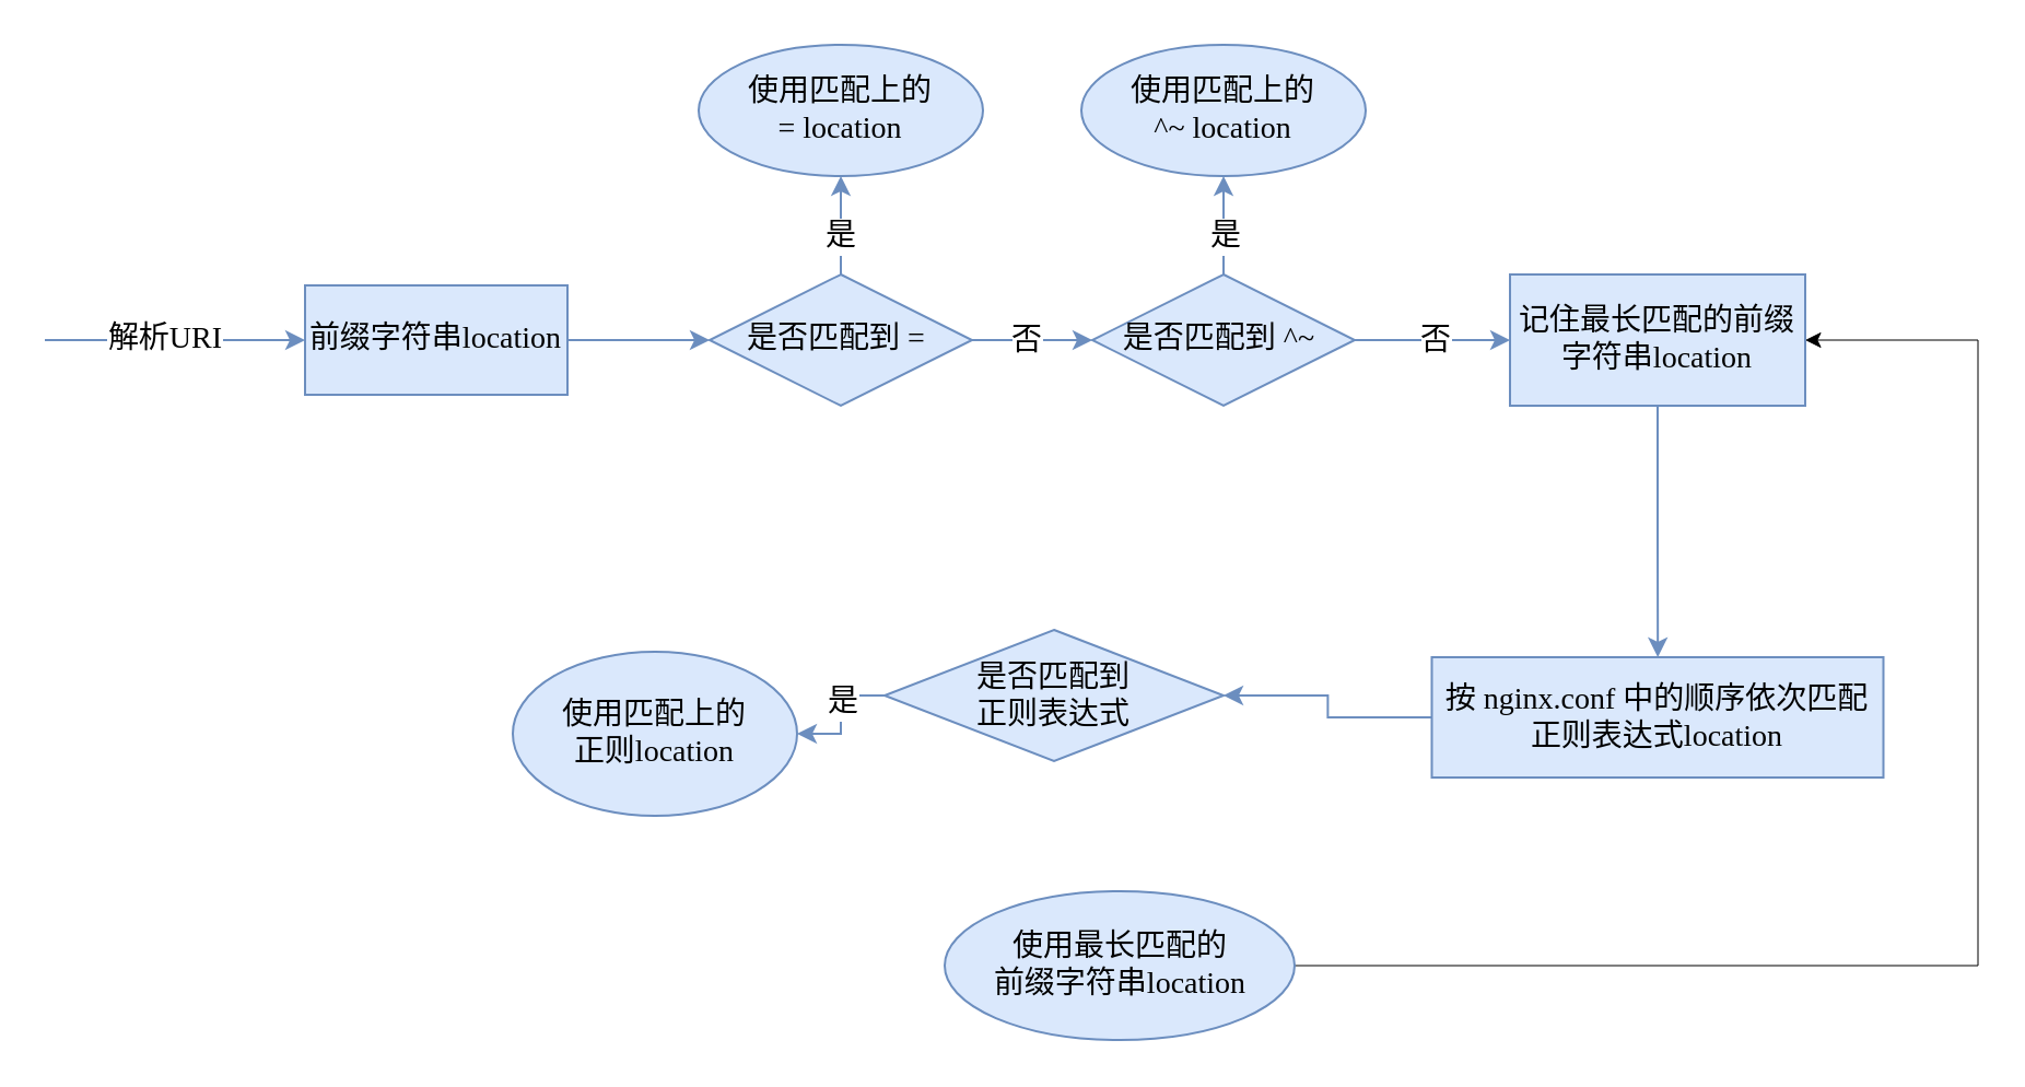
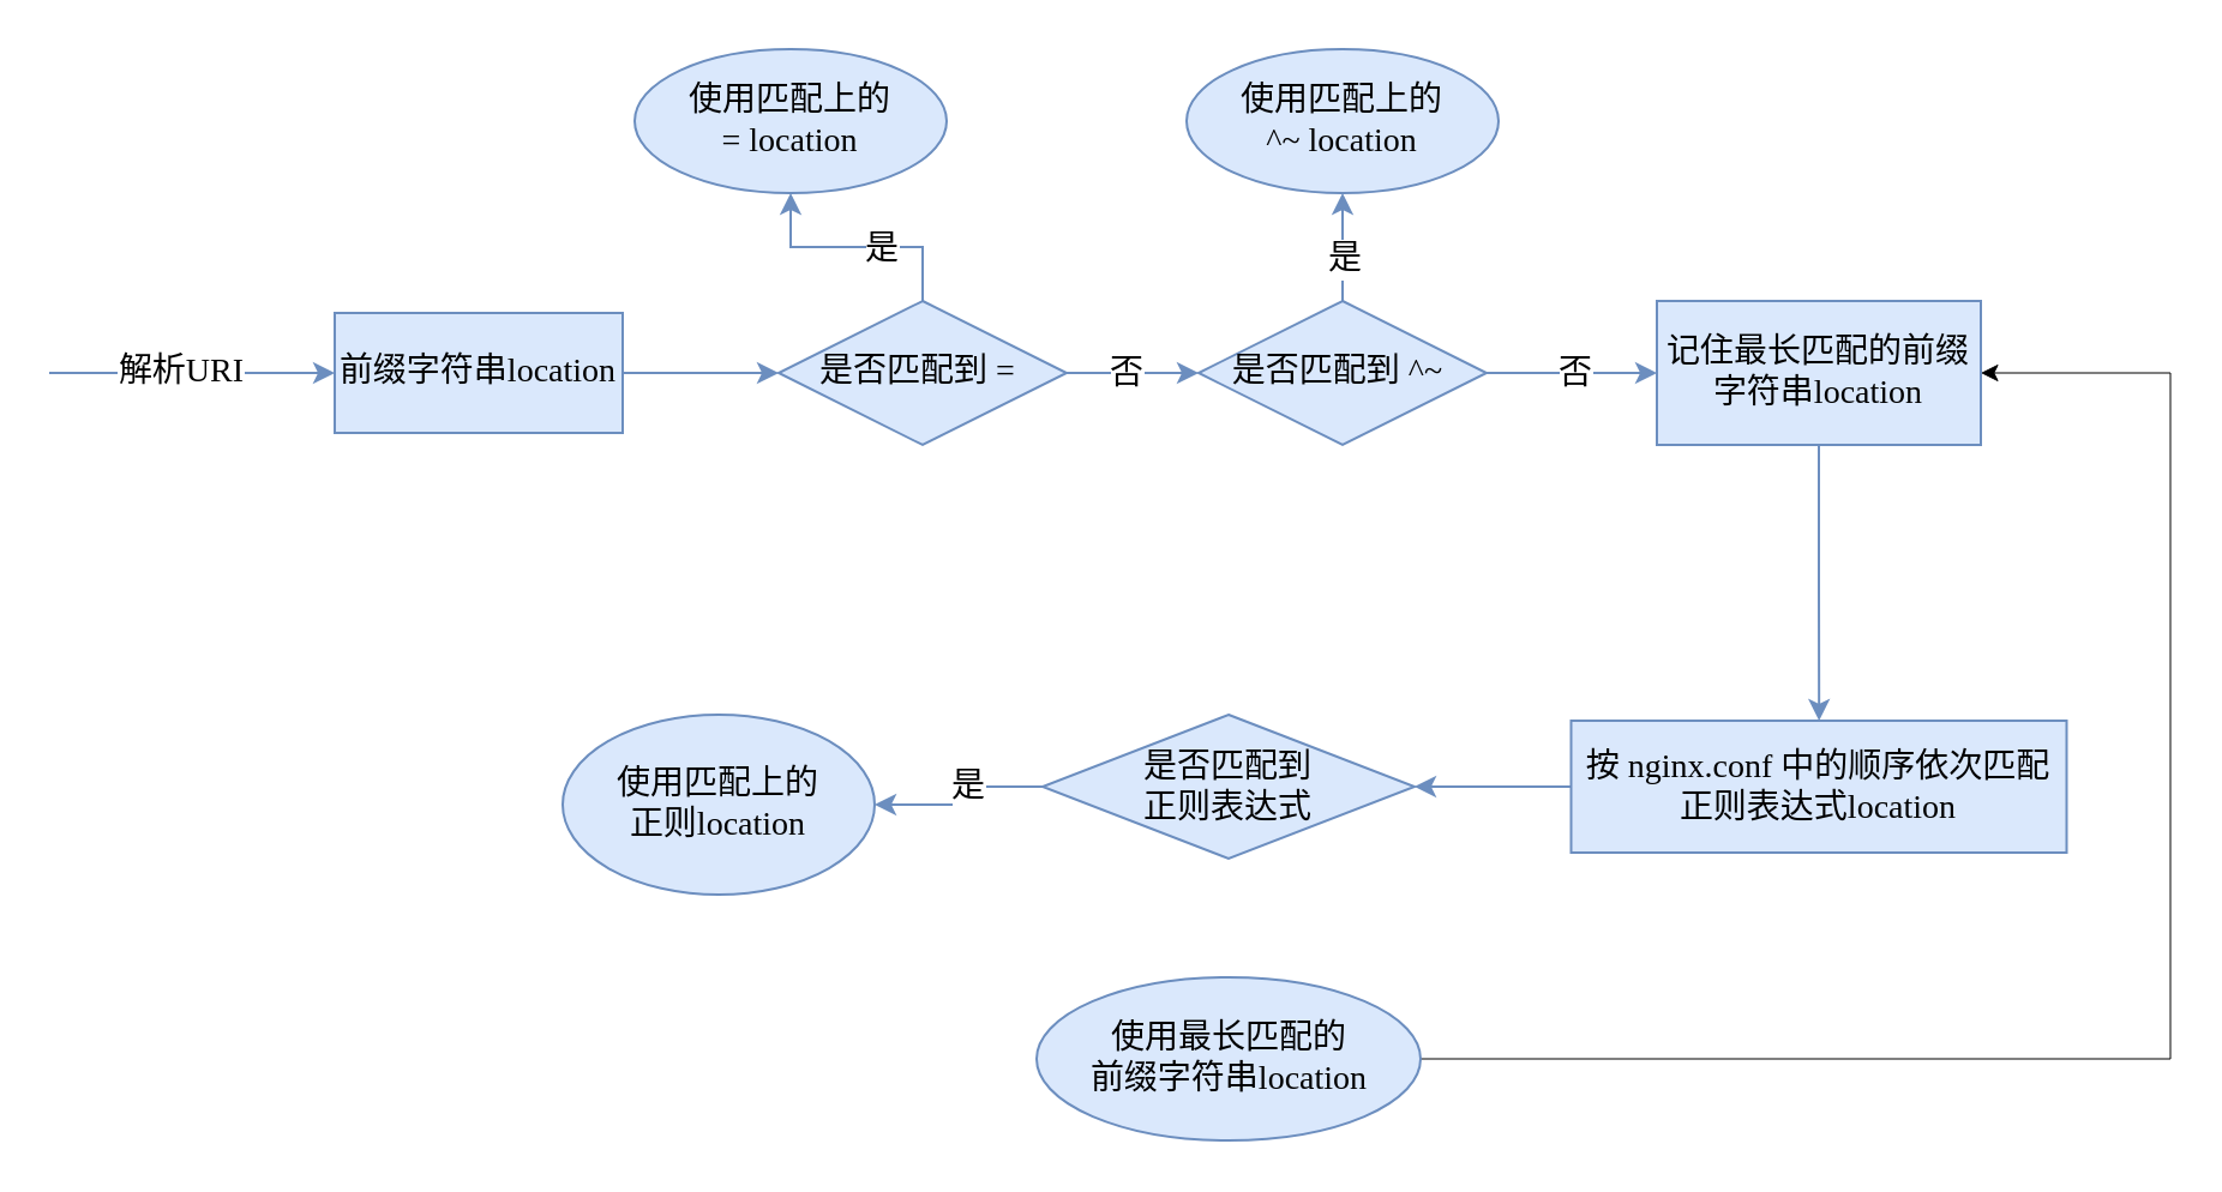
- <mxCell id="9" value="&lt;font style=&quot;font-size: 14px;&quot; data-font-src=&quot;https://fonts.googleapis.com/css?family=Noto+Serif+SC&quot;&gt;使用匹配上的&lt;br&gt;= location&lt;/font&gt;" style="ellipse;whiteSpace=wrap;html=1;fontFamily=Noto Serif SC;fontSource=https%3A%2F%2Ffonts.googleapis.com%2Fcss%3Ffamily%3DNoto%2BSerif%2BSC;fillColor=#dae8fc;strokeColor=#6c8ebf;" vertex="1" parent="1"><mxGeometry x="319" y="20" width="130" height="60" as="geometry" /></mxCell>
+ <mxCell id="9" value="&lt;font style=&quot;font-size: 14px;&quot; data-font-src=&quot;https://fonts.googleapis.com/css?family=Noto+Serif+SC&quot;&gt;使用匹配上的&lt;br&gt;= location&lt;/font&gt;" style="ellipse;whiteSpace=wrap;html=1;fontFamily=Noto Serif SC;fontSource=https%3A%2F%2Ffonts.googleapis.com%2Fcss%3Ffamily%3DNoto%2BSerif%2BSC;fillColor=#dae8fc;strokeColor=#6c8ebf;" vertex="1" parent="1"><mxGeometry x="264" y="20" width="130" height="60" as="geometry" /></mxCell>
- <mxCell id="22" value="&lt;font data-font-src=&quot;https://fonts.googleapis.com/css?family=Noto+Serif+SC&quot; style=&quot;font-size: 14px;&quot;&gt;是否匹配到&lt;br&gt;正则表达式&lt;/font&gt;" style="rhombus;whiteSpace=wrap;html=1;fontFamily=Noto Serif SC;fontSource=https%3A%2F%2Ffonts.googleapis.com%2Fcss%3Ffamily%3DNoto%2BSerif%2BSC;fillColor=#dae8fc;strokeColor=#6c8ebf;" vertex="1" parent="1"><mxGeometry x="404" y="287.5" width="155" height="60" as="geometry" /></mxCell>
+ <mxCell id="22" value="&lt;font data-font-src=&quot;https://fonts.googleapis.com/css?family=Noto+Serif+SC&quot; style=&quot;font-size: 14px;&quot;&gt;是否匹配到&lt;br&gt;正则表达式&lt;/font&gt;" style="rhombus;whiteSpace=wrap;html=1;fontFamily=Noto Serif SC;fontSource=https%3A%2F%2Ffonts.googleapis.com%2Fcss%3Ffamily%3DNoto%2BSerif%2BSC;fillColor=#dae8fc;strokeColor=#6c8ebf;" vertex="1" parent="1"><mxGeometry x="434" y="297.5" width="155" height="60" as="geometry" /></mxCell>
